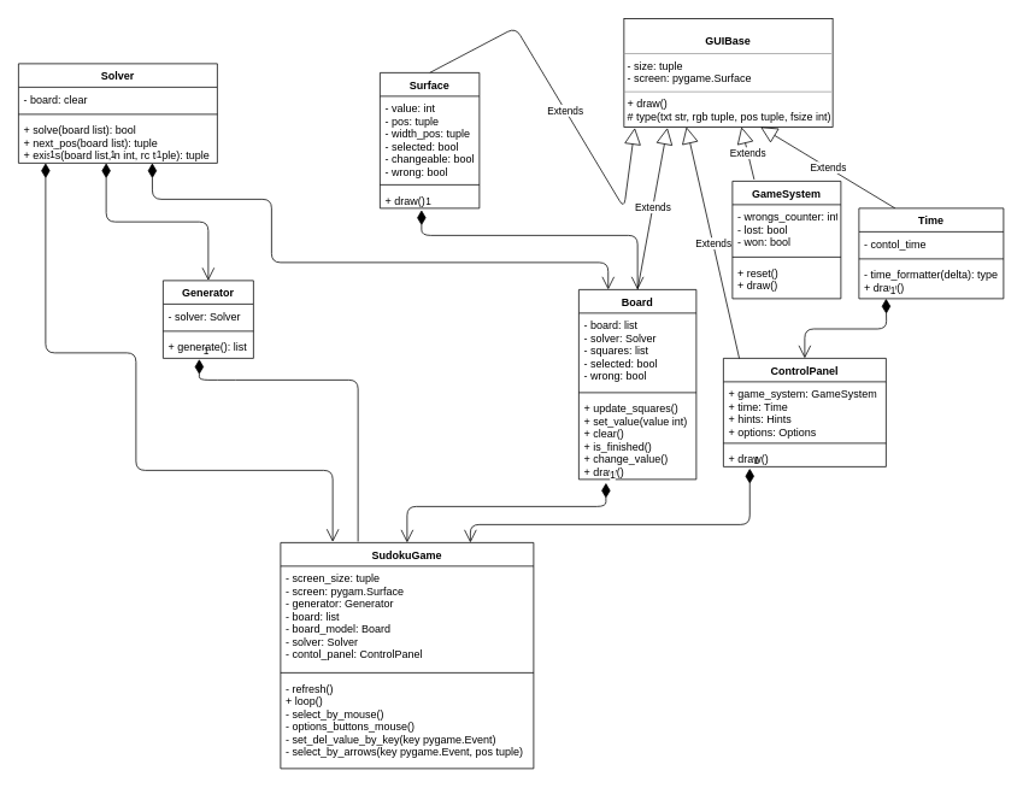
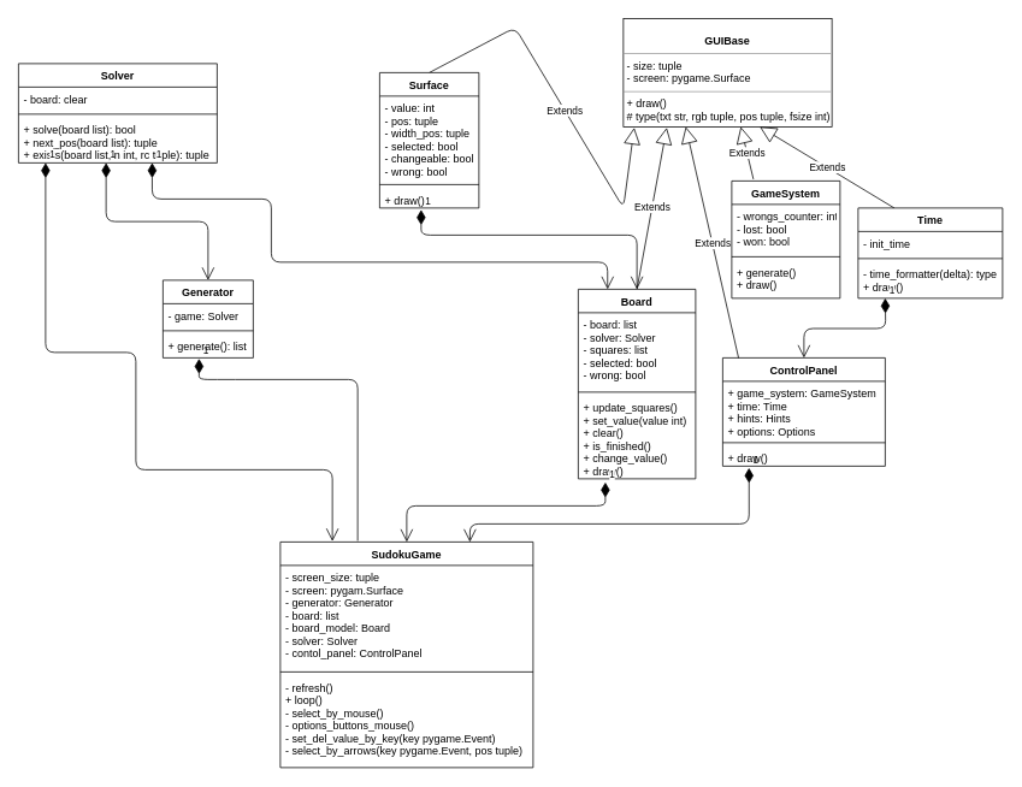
- <mxCell id="45" value="- contol_time" style="text;strokeColor=none;fillColor=none;align=left;verticalAlign=top;spacingLeft=4;spacingRight=4;overflow=hidden;rotatable=0;points=[[0,0.5],[1,0.5]];portConstraint=eastwest;" vertex="1" parent="44"><mxGeometry y="26" width="160" height="26" as="geometry" /></mxCell>
+ <mxCell id="45" value="- init_time" style="text;strokeColor=none;fillColor=none;align=left;verticalAlign=top;spacingLeft=4;spacingRight=4;overflow=hidden;rotatable=0;points=[[0,0.5],[1,0.5]];portConstraint=eastwest;" vertex="1" parent="44"><mxGeometry y="26" width="160" height="26" as="geometry" /></mxCell>
- <mxCell id="43" value="+ reset()&#10;+ draw()" style="text;strokeColor=none;fillColor=none;align=left;verticalAlign=top;spacingLeft=4;spacingRight=4;overflow=hidden;rotatable=0;points=[[0,0.5],[1,0.5]];portConstraint=eastwest;" vertex="1" parent="40"><mxGeometry y="88" width="120" height="42" as="geometry" /></mxCell>
+ <mxCell id="43" value="+ generate()&#10;+ draw()" style="text;strokeColor=none;fillColor=none;align=left;verticalAlign=top;spacingLeft=4;spacingRight=4;overflow=hidden;rotatable=0;points=[[0,0.5],[1,0.5]];portConstraint=eastwest;" vertex="1" parent="40"><mxGeometry y="88" width="120" height="42" as="geometry" /></mxCell>
- <mxCell id="27" value="- solver: Solver" style="text;strokeColor=none;fillColor=none;align=left;verticalAlign=top;spacingLeft=4;spacingRight=4;overflow=hidden;rotatable=0;points=[[0,0.5],[1,0.5]];portConstraint=eastwest;" vertex="1" parent="26"><mxGeometry y="26" width="100" height="26" as="geometry" /></mxCell>
+ <mxCell id="27" value="- game: Solver" style="text;strokeColor=none;fillColor=none;align=left;verticalAlign=top;spacingLeft=4;spacingRight=4;overflow=hidden;rotatable=0;points=[[0,0.5],[1,0.5]];portConstraint=eastwest;" vertex="1" parent="26"><mxGeometry y="26" width="100" height="26" as="geometry" /></mxCell>
